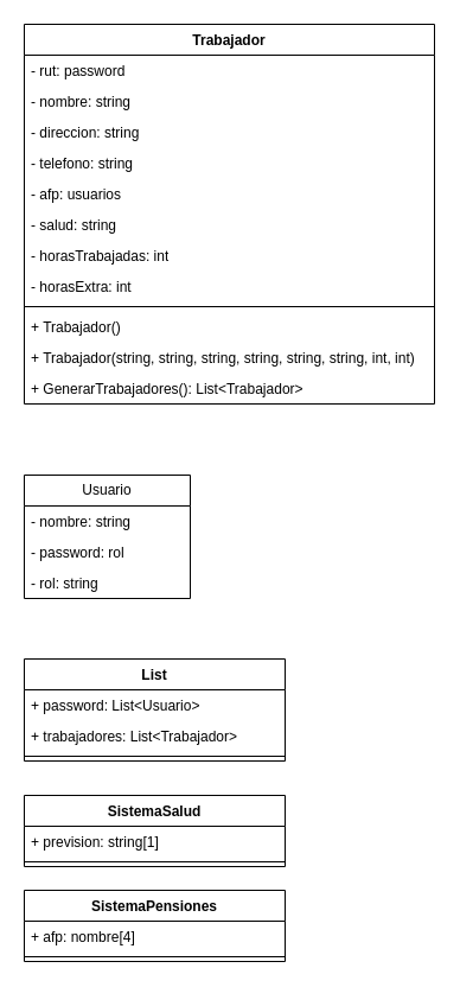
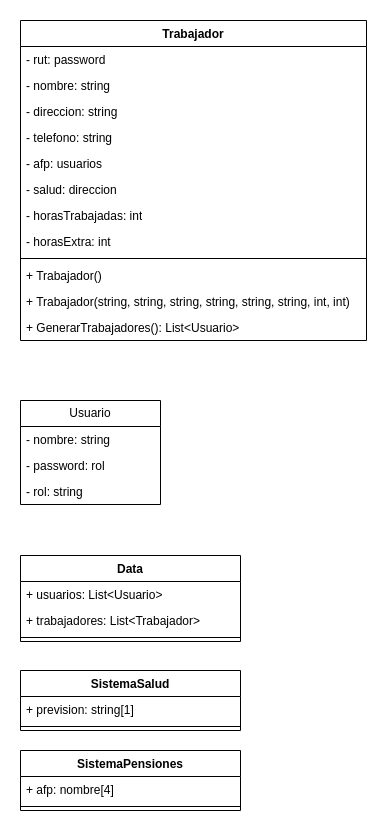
- <mxCell id="8" value="- salud: string" style="text;strokeColor=none;fillColor=none;align=left;verticalAlign=top;spacingLeft=4;spacingRight=4;overflow=hidden;rotatable=0;points=[[0,0.5],[1,0.5]];portConstraint=eastwest;whiteSpace=wrap;html=1;" vertex="1" parent="2"><mxGeometry y="156" width="346" height="26" as="geometry" /></mxCell>
+ <mxCell id="8" value="- salud: direccion" style="text;strokeColor=none;fillColor=none;align=left;verticalAlign=top;spacingLeft=4;spacingRight=4;overflow=hidden;rotatable=0;points=[[0,0.5],[1,0.5]];portConstraint=eastwest;whiteSpace=wrap;html=1;" vertex="1" parent="2"><mxGeometry y="156" width="346" height="26" as="geometry" /></mxCell>
- <mxCell id="14" value="+ GenerarTrabajadores():&amp;nbsp;List&amp;lt;Trabajador&amp;gt;" style="text;strokeColor=none;fillColor=none;align=left;verticalAlign=top;spacingLeft=4;spacingRight=4;overflow=hidden;rotatable=0;points=[[0,0.5],[1,0.5]];portConstraint=eastwest;whiteSpace=wrap;html=1;" vertex="1" parent="2"><mxGeometry y="294" width="346" height="26" as="geometry" /></mxCell>
+ <mxCell id="14" value="+ GenerarTrabajadores():&amp;nbsp;List&amp;lt;Usuario&amp;gt;" style="text;strokeColor=none;fillColor=none;align=left;verticalAlign=top;spacingLeft=4;spacingRight=4;overflow=hidden;rotatable=0;points=[[0,0.5],[1,0.5]];portConstraint=eastwest;whiteSpace=wrap;html=1;" vertex="1" parent="2"><mxGeometry y="294" width="346" height="26" as="geometry" /></mxCell>
- <mxCell id="19" value="List" style="swimlane;fontStyle=1;align=center;verticalAlign=top;childLayout=stackLayout;horizontal=1;startSize=26;horizontalStack=0;resizeParent=1;resizeParentMax=0;resizeLast=0;collapsible=1;marginBottom=0;whiteSpace=wrap;html=1;" vertex="1" parent="1"><mxGeometry x="20" y="555" width="220" height="86" as="geometry" /></mxCell>
+ <mxCell id="19" value="Data" style="swimlane;fontStyle=1;align=center;verticalAlign=top;childLayout=stackLayout;horizontal=1;startSize=26;horizontalStack=0;resizeParent=1;resizeParentMax=0;resizeLast=0;collapsible=1;marginBottom=0;whiteSpace=wrap;html=1;" vertex="1" parent="1"><mxGeometry x="20" y="555" width="220" height="86" as="geometry" /></mxCell>
- <mxCell id="20" value="+ password: List&amp;lt;Usuario&amp;gt;" style="text;strokeColor=none;fillColor=none;align=left;verticalAlign=top;spacingLeft=4;spacingRight=4;overflow=hidden;rotatable=0;points=[[0,0.5],[1,0.5]];portConstraint=eastwest;whiteSpace=wrap;html=1;" vertex="1" parent="19"><mxGeometry y="26" width="220" height="26" as="geometry" /></mxCell>
+ <mxCell id="20" value="+ usuarios: List&amp;lt;Usuario&amp;gt;" style="text;strokeColor=none;fillColor=none;align=left;verticalAlign=top;spacingLeft=4;spacingRight=4;overflow=hidden;rotatable=0;points=[[0,0.5],[1,0.5]];portConstraint=eastwest;whiteSpace=wrap;html=1;" vertex="1" parent="19"><mxGeometry y="26" width="220" height="26" as="geometry" /></mxCell>
